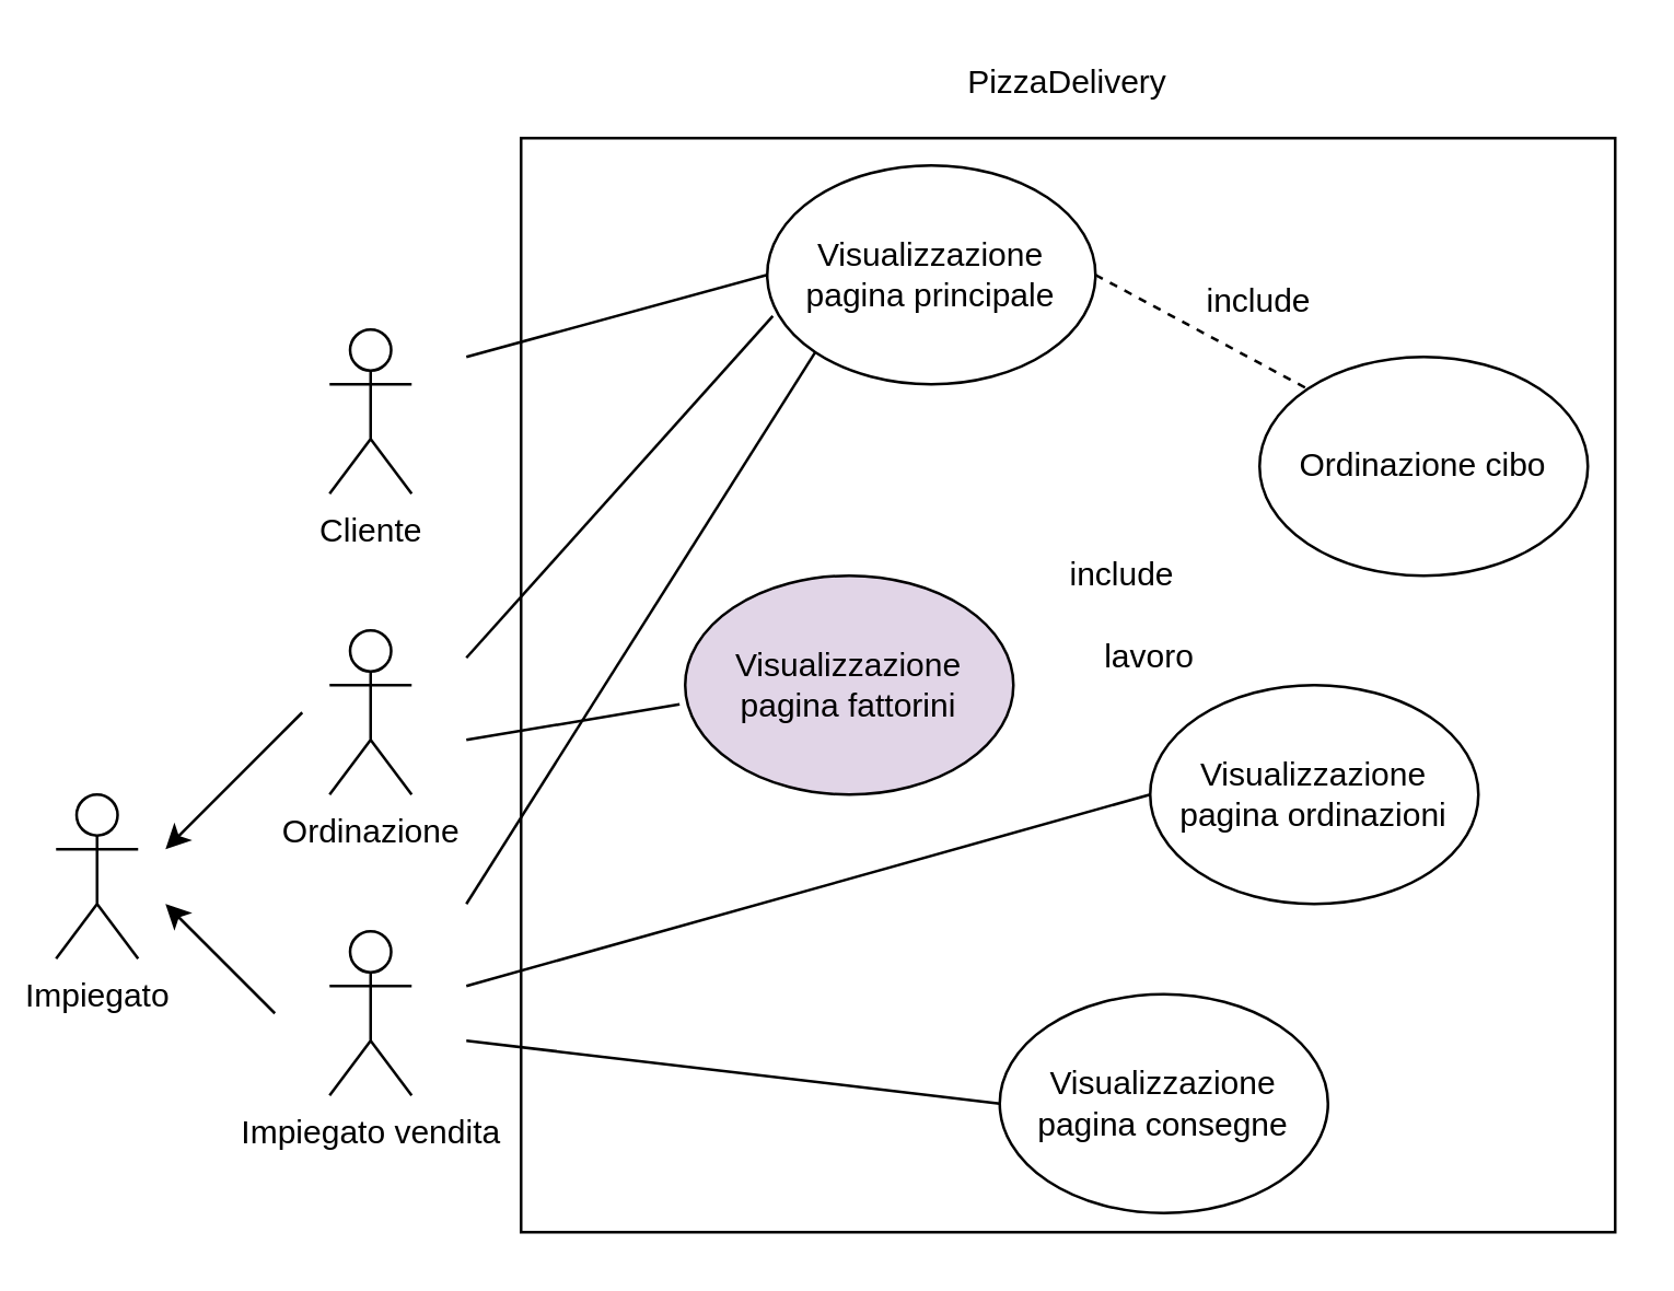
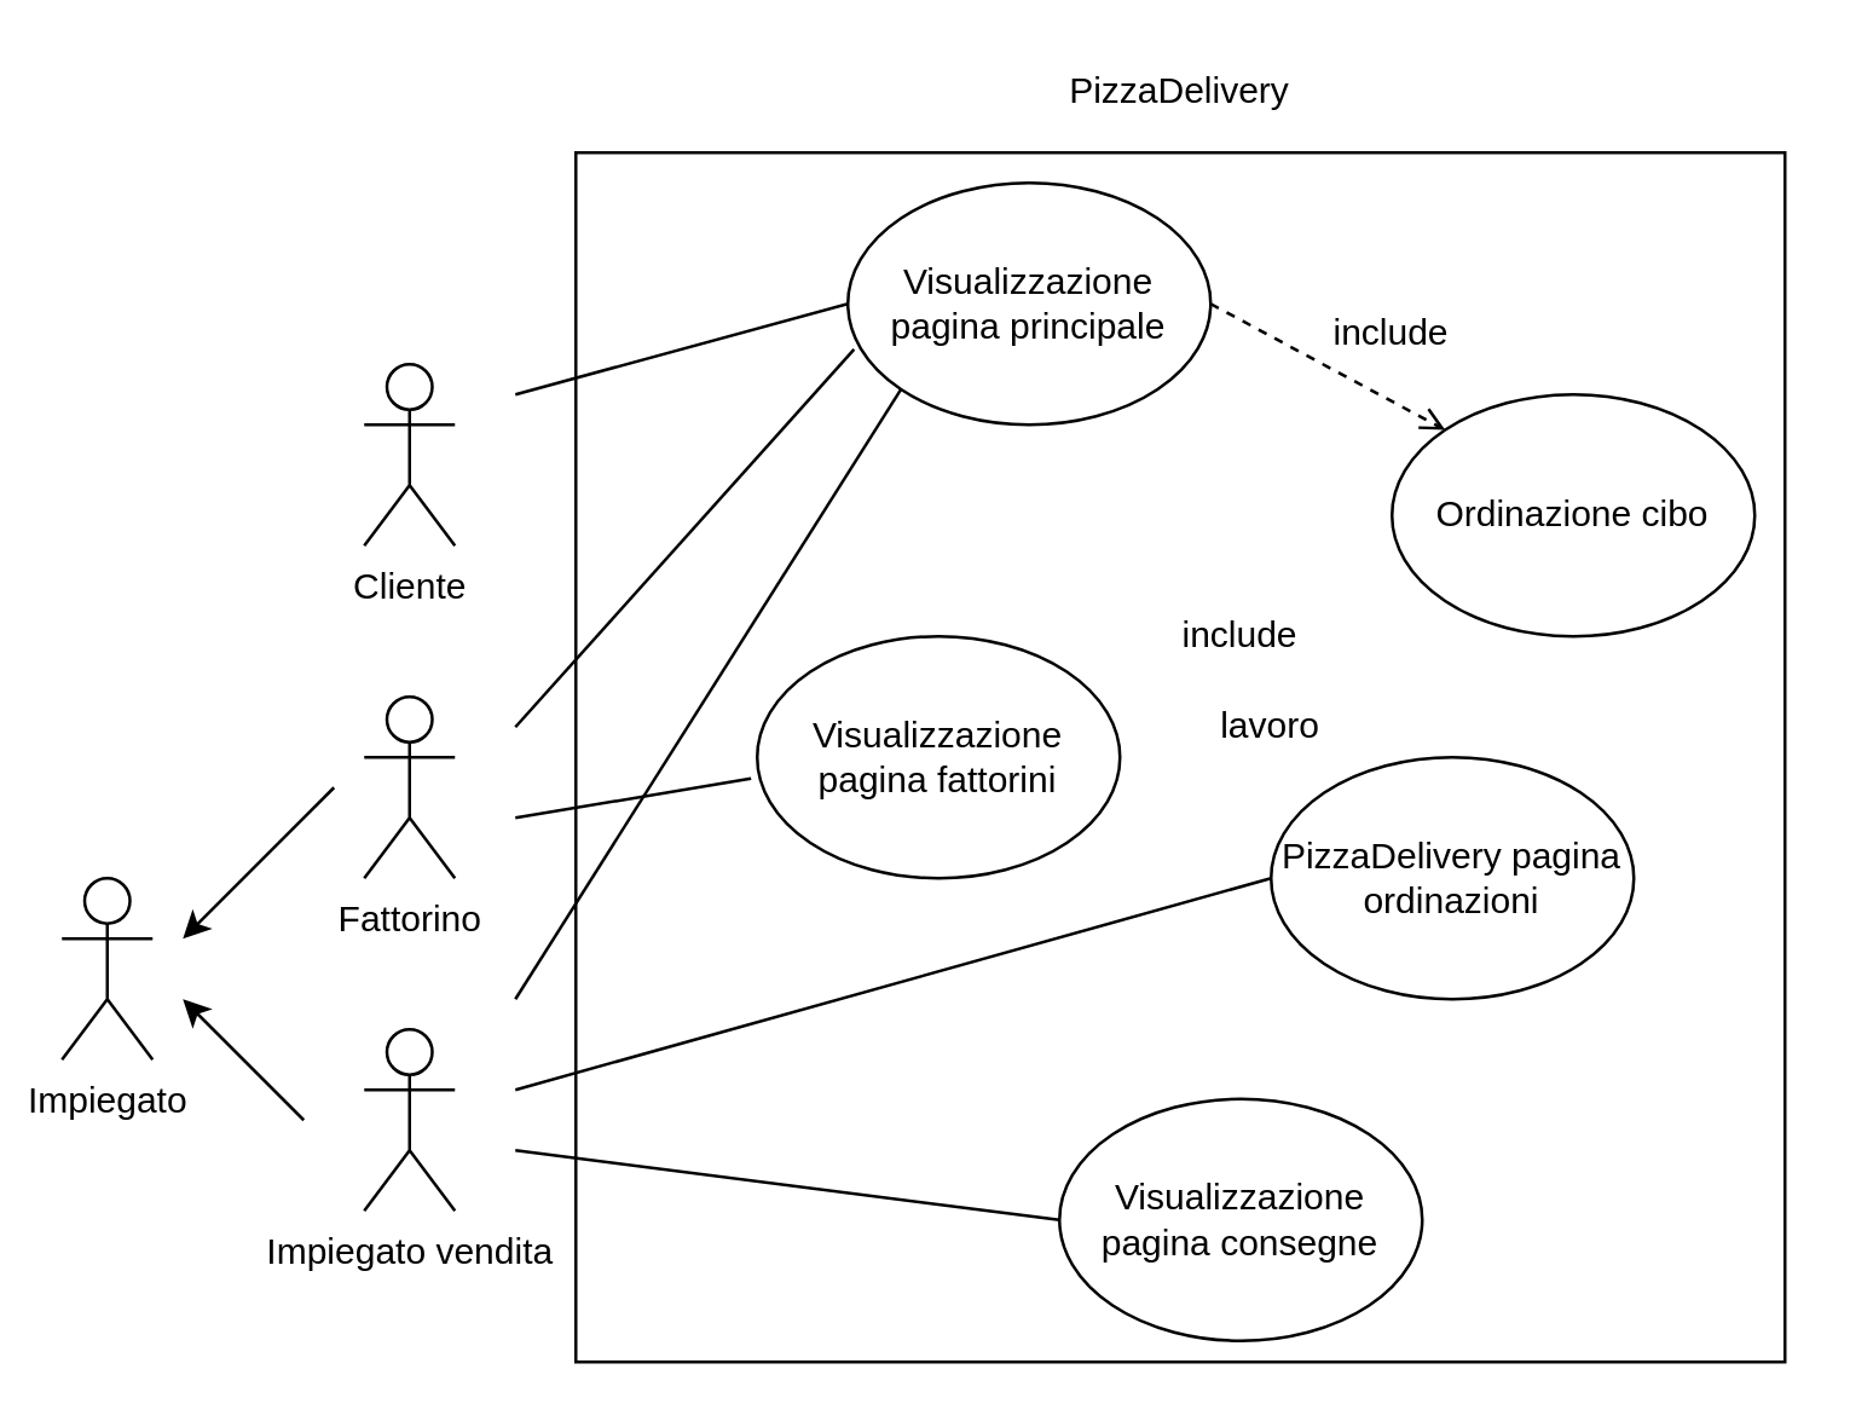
- <mxCell id="15" value="" style="endArrow=none;dashed=1;html=1;exitX=1;exitY=0.5;exitDx=0;exitDy=0;entryX=0;entryY=0;entryDx=0;entryDy=0;" edge="1" parent="1" source="6" target="7"><mxGeometry width="50" height="50" relative="1" as="geometry"><mxPoint x="400" y="190" as="sourcePoint" /><mxPoint x="450" y="140" as="targetPoint" /></mxGeometry></mxCell>
+ <mxCell id="15" value="" style="endArrow=open;dashed=1;html=1;exitX=1;exitY=0.5;exitDx=0;exitDy=0;entryX=0;entryY=0;entryDx=0;entryDy=0;" edge="1" parent="1" source="6" target="7"><mxGeometry width="50" height="50" relative="1" as="geometry"><mxPoint x="400" y="190" as="sourcePoint" /><mxPoint x="450" y="140" as="targetPoint" /></mxGeometry></mxCell>
- <mxCell id="9" value="Visualizzazione pagina fattorini" style="ellipse;whiteSpace=wrap;html=1;fillColor=#e1d5e7;" vertex="1" parent="1"><mxGeometry x="250" y="210" width="120" height="80" as="geometry" /></mxCell>
+ <mxCell id="9" value="Visualizzazione pagina fattorini" style="ellipse;whiteSpace=wrap;html=1;" vertex="1" parent="1"><mxGeometry x="250" y="210" width="120" height="80" as="geometry" /></mxCell>
- <mxCell id="8" value="Visualizzazione pagina ordinazioni" style="ellipse;whiteSpace=wrap;html=1;" vertex="1" parent="1"><mxGeometry x="420" y="250" width="120" height="80" as="geometry" /></mxCell>
+ <mxCell id="8" value="PizzaDelivery pagina ordinazioni" style="ellipse;whiteSpace=wrap;html=1;" vertex="1" parent="1"><mxGeometry x="420" y="250" width="120" height="80" as="geometry" /></mxCell>
- <mxCell id="4" value="Ordinazione&lt;br&gt;" style="shape=umlActor;verticalLabelPosition=bottom;labelBackgroundColor=#ffffff;verticalAlign=top;html=1;outlineConnect=0;" vertex="1" parent="1"><mxGeometry x="120" y="230" width="30" height="60" as="geometry" /></mxCell>
+ <mxCell id="4" value="Fattorino&lt;br&gt;" style="shape=umlActor;verticalLabelPosition=bottom;labelBackgroundColor=#ffffff;verticalAlign=top;html=1;outlineConnect=0;" vertex="1" parent="1"><mxGeometry x="120" y="230" width="30" height="60" as="geometry" /></mxCell>
- <mxCell id="10" value="Visualizzazione pagina consegne" style="ellipse;whiteSpace=wrap;html=1;" vertex="1" parent="1"><mxGeometry x="365" y="363" width="120" height="80" as="geometry" /></mxCell>
+ <mxCell id="10" value="Visualizzazione pagina consegne" style="ellipse;whiteSpace=wrap;html=1;" vertex="1" parent="1"><mxGeometry x="350" y="363" width="120" height="80" as="geometry" /></mxCell>
